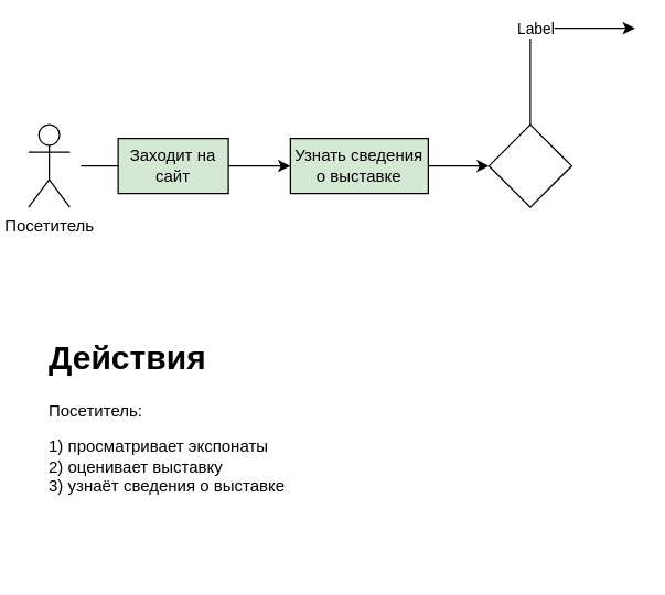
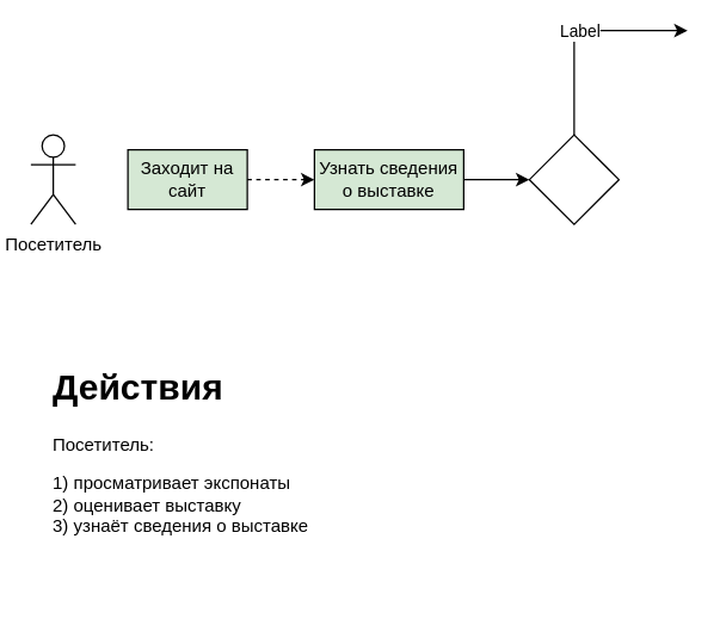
- <mxCell id="5" value="" style="endArrow=none;html=1;startSize=14;endSize=14;sourcePerimeterSpacing=8;" edge="1" parent="1" source="3" target="4"><mxGeometry width="50" height="50" relative="1" as="geometry"><mxPoint x="58" y="120" as="sourcePoint" /><mxPoint x="130" y="120" as="targetPoint" /></mxGeometry></mxCell>
- <mxCell id="7" value="" style="endArrow=classic;html=1;shadow=0;sourcePerimeterSpacing=8;targetPerimeterSpacing=8;exitX=1;exitY=0.5;exitDx=0;exitDy=0;entryX=0;entryY=0.5;entryDx=0;entryDy=0;" edge="1" parent="1" source="4" target="6"><mxGeometry width="50" height="50" relative="1" as="geometry"><mxPoint x="380" y="230" as="sourcePoint" /><mxPoint x="430" y="180" as="targetPoint" /></mxGeometry></mxCell>
+ <mxCell id="7" value="" style="endArrow=classic;html=1;shadow=0;sourcePerimeterSpacing=8;targetPerimeterSpacing=8;exitX=1;exitY=0.5;exitDx=0;exitDy=0;entryX=0;entryY=0.5;entryDx=0;entryDy=0;dashed=1;" edge="1" parent="1" source="4" target="6"><mxGeometry width="50" height="50" relative="1" as="geometry"><mxPoint x="380" y="230" as="sourcePoint" /><mxPoint x="430" y="180" as="targetPoint" /></mxGeometry></mxCell>
